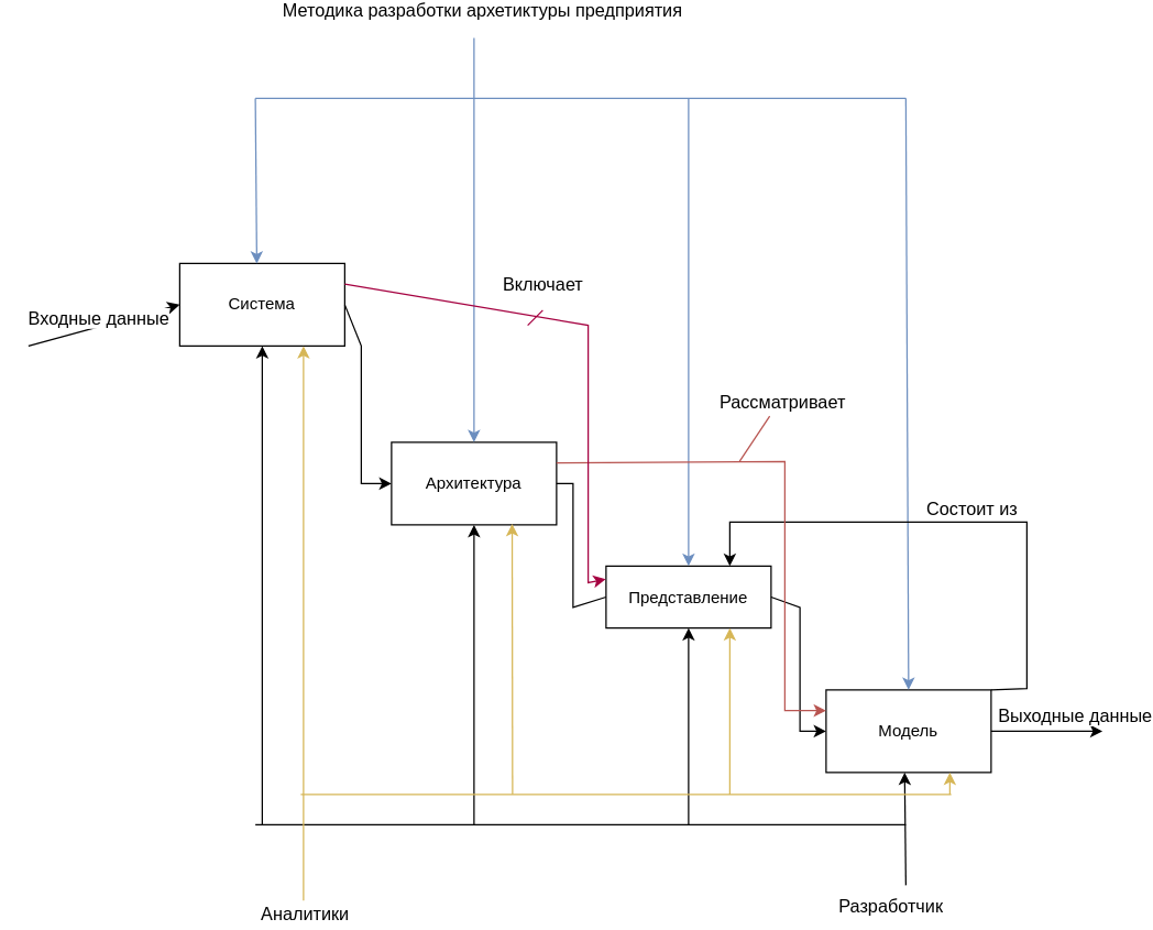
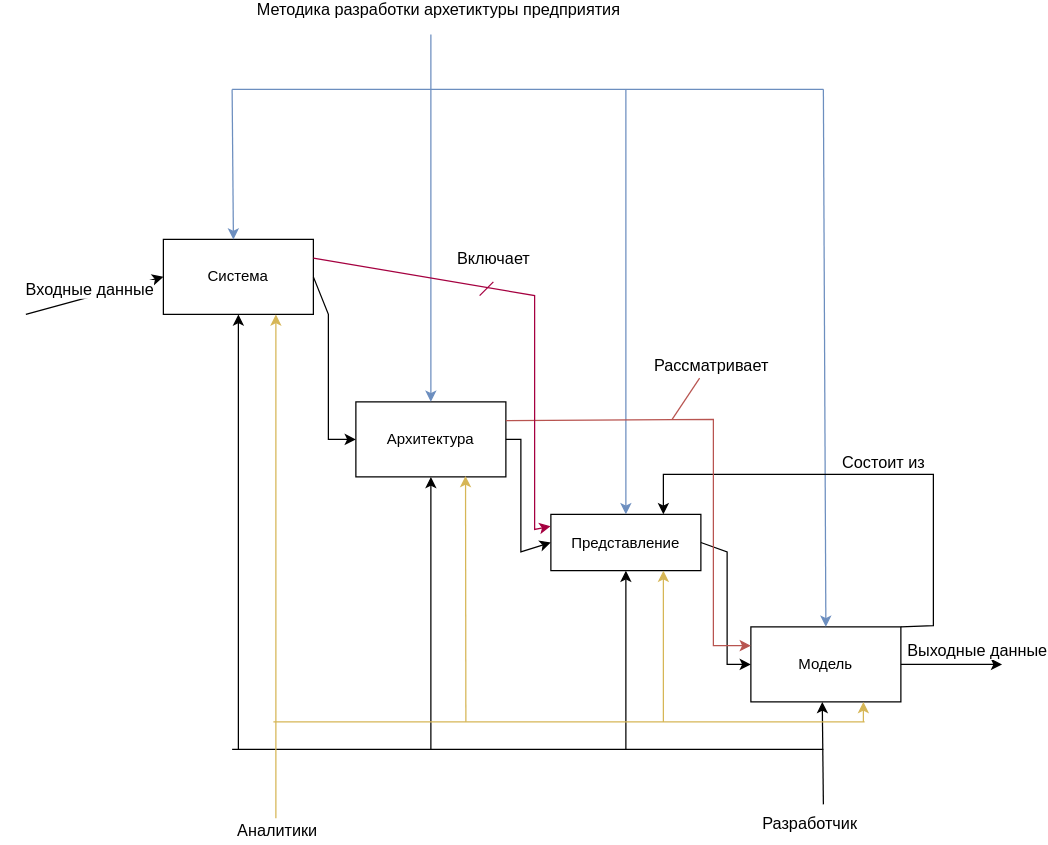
- <mxCell id="9" value="" style="endArrow=none;html=1;rounded=0;fontSize=13;entryX=0;entryY=0.5;entryDx=0;entryDy=0;exitX=1;exitY=0.5;exitDx=0;exitDy=0;" edge="1" parent="1" source="2" target="5"><mxGeometry width="50" height="50" relative="1" as="geometry"><mxPoint x="339" y="345" as="sourcePoint" /><mxPoint x="389" y="295" as="targetPoint" /><Array as="points"><mxPoint x="416" y="344" /><mxPoint x="416" y="434" /></Array></mxGeometry></mxCell>
+ <mxCell id="9" value="" style="endArrow=classic;html=1;rounded=0;fontSize=13;entryX=0;entryY=0.5;entryDx=0;entryDy=0;exitX=1;exitY=0.5;exitDx=0;exitDy=0;" edge="1" parent="1" source="2" target="5"><mxGeometry width="50" height="50" relative="1" as="geometry"><mxPoint x="339" y="345" as="sourcePoint" /><mxPoint x="389" y="295" as="targetPoint" /><Array as="points"><mxPoint x="416" y="344" /><mxPoint x="416" y="434" /></Array></mxGeometry></mxCell>
